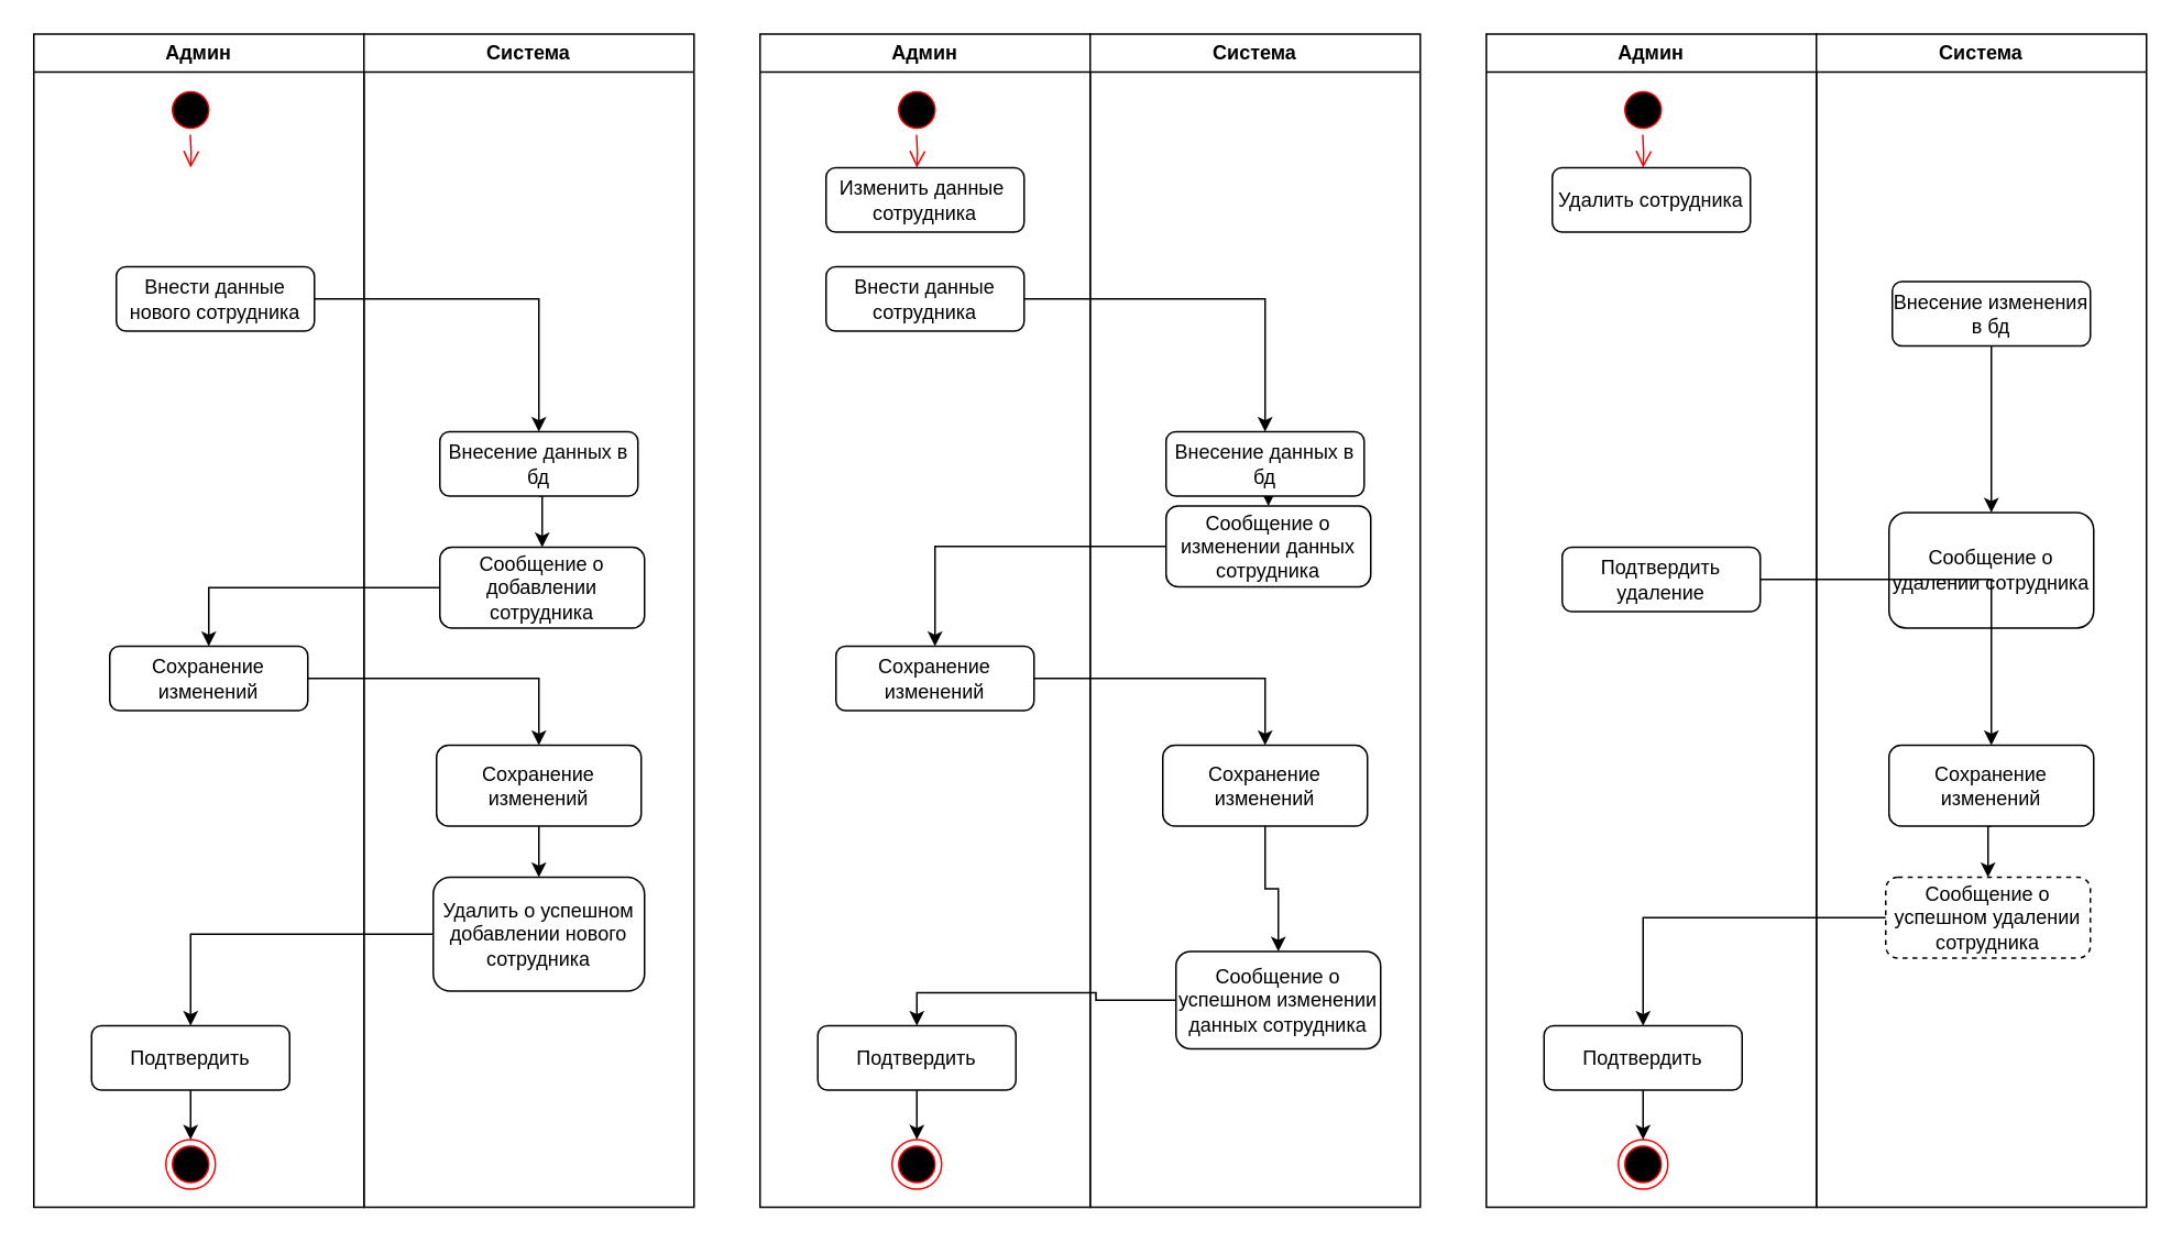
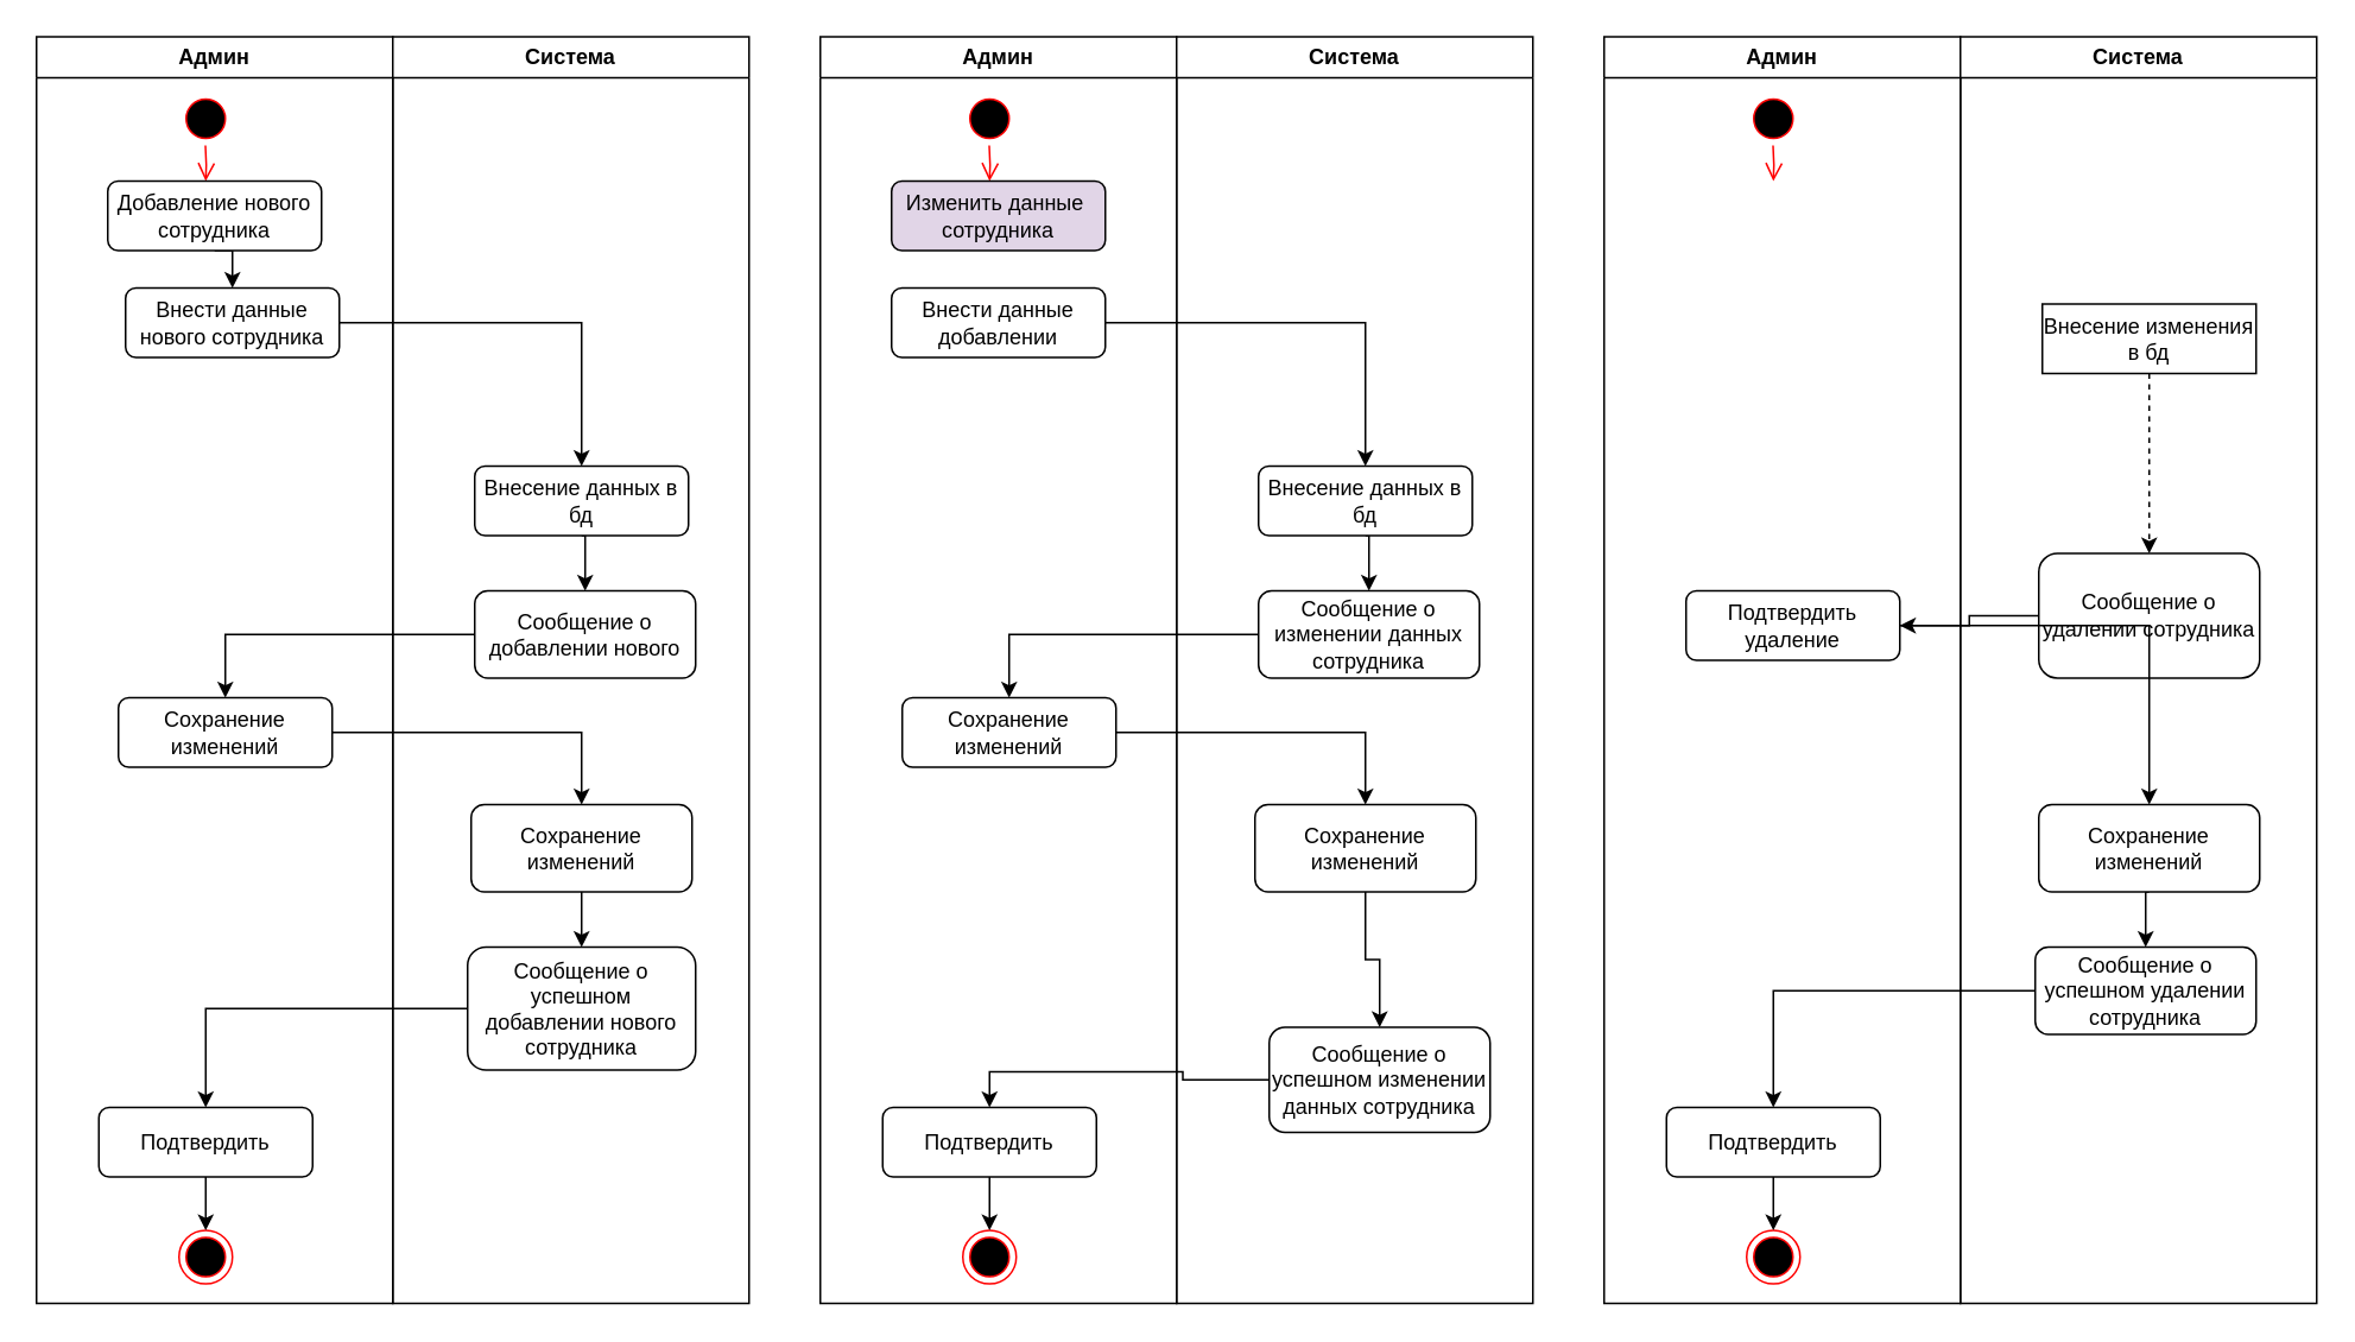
+ <mxCell id="6" value="Добавление нового сотрудника" style="rounded=1;whiteSpace=wrap;html=1;" vertex="1" parent="2"><mxGeometry x="40" y="81" width="120" height="39" as="geometry" /></mxCell>
- <mxCell id="26" value="Изменить данные&amp;nbsp; сотрудника" style="rounded=1;whiteSpace=wrap;html=1;" vertex="1" parent="23"><mxGeometry x="40" y="81" width="120" height="39" as="geometry" /></mxCell>
+ <mxCell id="26" value="Изменить данные&amp;nbsp; сотрудника" style="rounded=1;whiteSpace=wrap;html=1;fillColor=#e1d5e7;" vertex="1" parent="23"><mxGeometry x="40" y="81" width="120" height="39" as="geometry" /></mxCell>
- <mxCell id="46" value="Удалить сотрудника" style="rounded=1;whiteSpace=wrap;html=1;" vertex="1" parent="43"><mxGeometry x="40" y="81" width="120" height="39" as="geometry" /></mxCell>
+ <mxCell id="5" style="edgeStyle=orthogonalEdgeStyle;rounded=0;orthogonalLoop=1;jettySize=auto;html=1;exitX=0.5;exitY=1;exitDx=0;exitDy=0;entryX=0.5;entryY=0;entryDx=0;entryDy=0;" edge="1" parent="2" source="6" target="7"><mxGeometry relative="1" as="geometry" /></mxCell>
- <mxCell id="27" value="Внести данные сотрудника" style="rounded=1;whiteSpace=wrap;html=1;" vertex="1" parent="23"><mxGeometry x="40" y="141" width="120" height="39" as="geometry" /></mxCell>
+ <mxCell id="27" value="Внести данные добавлении" style="rounded=1;whiteSpace=wrap;html=1;" vertex="1" parent="23"><mxGeometry x="40" y="141" width="120" height="39" as="geometry" /></mxCell>
- <mxCell id="53" value="Внесение изменения в бд" style="rounded=1;whiteSpace=wrap;html=1;" vertex="1" parent="51"><mxGeometry x="46" y="150" width="120" height="39" as="geometry" /></mxCell>
+ <mxCell id="53" value="Внесение изменения в бд" style="whiteSpace=wrap;html=1;rounded=0;" vertex="1" parent="51"><mxGeometry x="46" y="150" width="120" height="39" as="geometry" /></mxCell>
- <mxCell id="52" style="edgeStyle=orthogonalEdgeStyle;rounded=0;orthogonalLoop=1;jettySize=auto;html=1;exitX=0.5;exitY=1;exitDx=0;exitDy=0;entryX=0.5;entryY=0;entryDx=0;entryDy=0;" edge="1" parent="51" source="53" target="54"><mxGeometry relative="1" as="geometry" /></mxCell>
+ <mxCell id="52" style="edgeStyle=orthogonalEdgeStyle;rounded=0;orthogonalLoop=1;jettySize=auto;html=1;exitX=0.5;exitY=1;exitDx=0;exitDy=0;entryX=0.5;entryY=0;entryDx=0;entryDy=0;dashed=1;" edge="1" parent="51" source="53" target="54"><mxGeometry relative="1" as="geometry" /></mxCell>
- <mxCell id="35" value="Сообщение о изменении данных сотрудника" style="rounded=1;whiteSpace=wrap;html=1;" vertex="1" parent="32"><mxGeometry x="46" y="286" width="124" height="49" as="geometry" /></mxCell>
+ <mxCell id="35" value="Сообщение о изменении данных сотрудника" style="rounded=1;whiteSpace=wrap;html=1;" vertex="1" parent="32"><mxGeometry x="46" y="311" width="124" height="49" as="geometry" /></mxCell>
+ <mxCell id="58" style="edgeStyle=orthogonalEdgeStyle;rounded=0;orthogonalLoop=1;jettySize=auto;html=1;exitX=0;exitY=0.5;exitDx=0;exitDy=0;" edge="1" parent="1" source="54" target="47"><mxGeometry relative="1" as="geometry" /></mxCell>
- <mxCell id="15" value="Сообщение о добавлении сотрудника" style="rounded=1;whiteSpace=wrap;html=1;" vertex="1" parent="12"><mxGeometry x="46" y="311" width="124" height="49" as="geometry" /></mxCell>
+ <mxCell id="15" value="Сообщение о добавлении нового" style="rounded=1;whiteSpace=wrap;html=1;" vertex="1" parent="12"><mxGeometry x="46" y="311" width="124" height="49" as="geometry" /></mxCell>
- <mxCell id="57" value="Сообщение о успешном удалении сотрудника" style="rounded=1;whiteSpace=wrap;html=1;dashed=1;" vertex="1" parent="51"><mxGeometry x="42" y="511" width="124" height="49" as="geometry" /></mxCell>
+ <mxCell id="57" value="Сообщение о успешном удалении сотрудника" style="rounded=1;whiteSpace=wrap;html=1;" vertex="1" parent="51"><mxGeometry x="42" y="511" width="124" height="49" as="geometry" /></mxCell>
- <mxCell id="18" value="Удалить о успешном добавлении нового сотрудника" style="rounded=1;whiteSpace=wrap;html=1;" vertex="1" parent="12"><mxGeometry x="42" y="511" width="128" height="69" as="geometry" /></mxCell>
+ <mxCell id="18" value="Сообщение о успешном добавлении нового сотрудника" style="rounded=1;whiteSpace=wrap;html=1;" vertex="1" parent="12"><mxGeometry x="42" y="511" width="128" height="69" as="geometry" /></mxCell>
